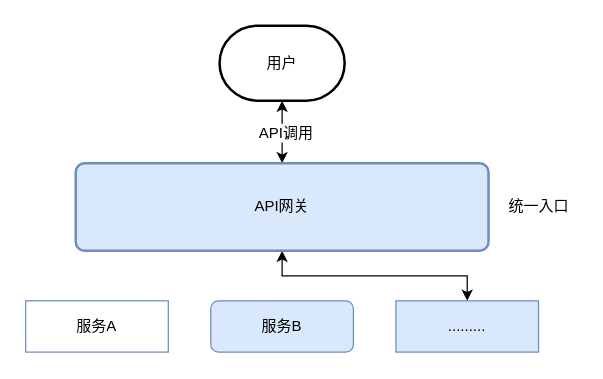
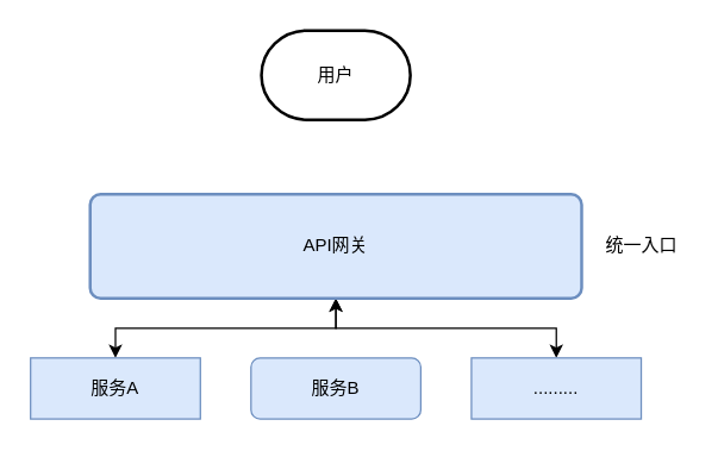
- <mxCell id="2" style="edgeStyle=orthogonalEdgeStyle;rounded=0;orthogonalLoop=1;jettySize=auto;html=1;entryX=0.5;entryY=0;entryDx=0;entryDy=0;startArrow=classic;startFill=1;" edge="1" parent="1" source="4" target="7"><mxGeometry relative="1" as="geometry" /></mxCell>
- <mxCell id="3" value="API调用" style="edgeLabel;html=1;align=center;verticalAlign=middle;resizable=0;points=[];fontSize=12;" vertex="1" connectable="0" parent="2"><mxGeometry y="2" relative="1" as="geometry"><mxPoint as="offset" /></mxGeometry></mxCell>
+ <mxCell id="5" style="edgeStyle=orthogonalEdgeStyle;rounded=0;orthogonalLoop=1;jettySize=auto;html=1;exitX=0.5;exitY=1;exitDx=0;exitDy=0;startArrow=classic;startFill=1;fontSize=12;" edge="1" parent="1" source="7" target="9"><mxGeometry relative="1" as="geometry" /></mxCell>
- <mxCell id="9" value="服务A" style="rounded=0;whiteSpace=wrap;html=1;fillColor=#ffffff;strokeColor=#6c8ebf;fontSize=12;" vertex="1" parent="1"><mxGeometry x="20" y="240" width="114" height="41" as="geometry" /></mxCell>
+ <mxCell id="9" value="服务A" style="rounded=0;whiteSpace=wrap;html=1;fillColor=#dae8fc;strokeColor=#6c8ebf;fontSize=12;" vertex="1" parent="1"><mxGeometry x="20" y="240" width="114" height="41" as="geometry" /></mxCell>
